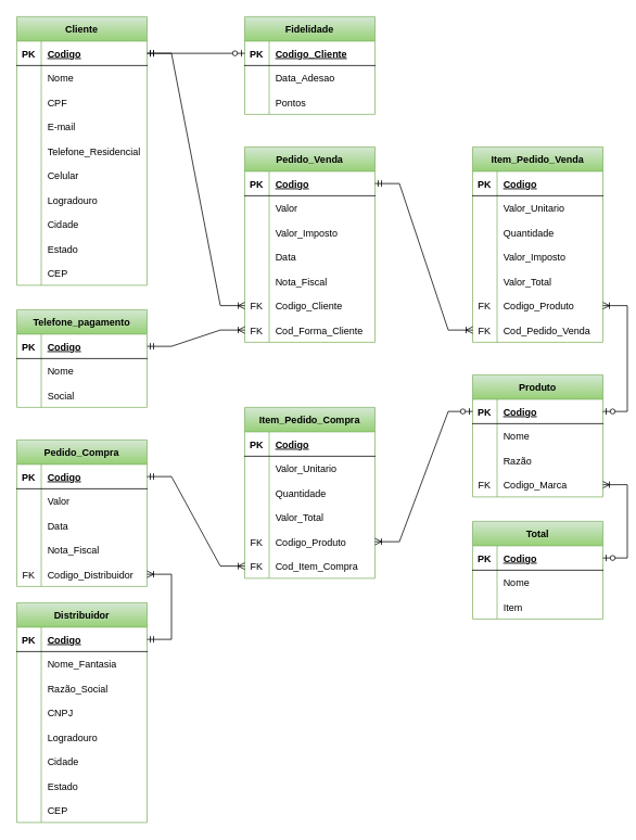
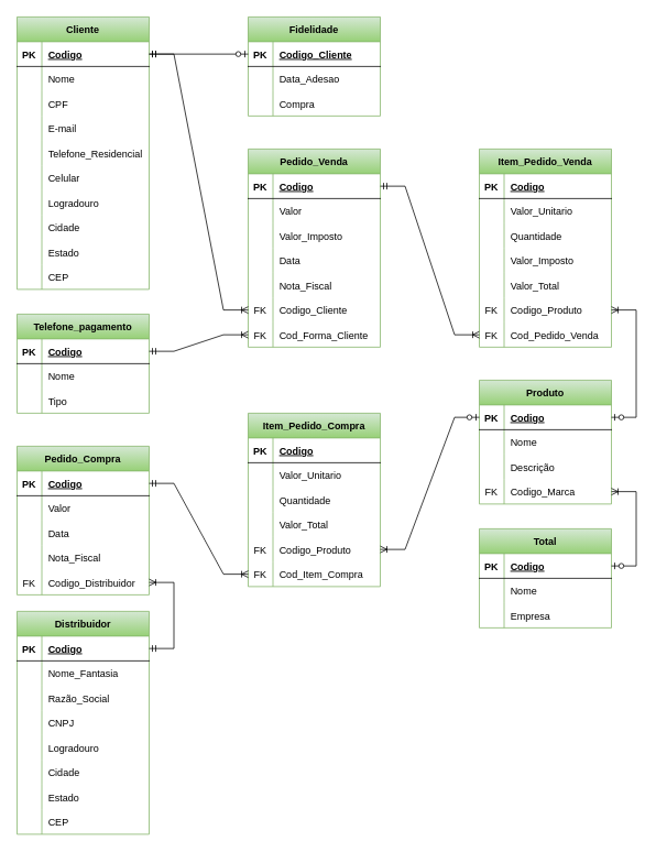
- <mxCell id="75" value="Pontos" style="shape=partialRectangle;connectable=0;fillColor=none;top=0;left=0;bottom=0;right=0;align=left;spacingLeft=6;overflow=hidden;" parent="73" vertex="1"><mxGeometry x="30" width="130" height="30" as="geometry"><mxRectangle width="130" height="30" as="alternateBounds" /></mxGeometry></mxCell>
+ <mxCell id="75" value="Compra" style="shape=partialRectangle;connectable=0;fillColor=none;top=0;left=0;bottom=0;right=0;align=left;spacingLeft=6;overflow=hidden;" parent="73" vertex="1"><mxGeometry x="30" width="130" height="30" as="geometry"><mxRectangle width="130" height="30" as="alternateBounds" /></mxGeometry></mxCell>
- <mxCell id="65" value="Social" style="shape=partialRectangle;connectable=0;fillColor=none;top=0;left=0;bottom=0;right=0;align=left;spacingLeft=6;overflow=hidden;" parent="63" vertex="1"><mxGeometry x="30" width="130" height="30" as="geometry"><mxRectangle width="130" height="30" as="alternateBounds" /></mxGeometry></mxCell>
+ <mxCell id="65" value="Tipo" style="shape=partialRectangle;connectable=0;fillColor=none;top=0;left=0;bottom=0;right=0;align=left;spacingLeft=6;overflow=hidden;" parent="63" vertex="1"><mxGeometry x="30" width="130" height="30" as="geometry"><mxRectangle width="130" height="30" as="alternateBounds" /></mxGeometry></mxCell>
- <mxCell id="11" value="Razão" style="shape=partialRectangle;connectable=0;fillColor=none;top=0;left=0;bottom=0;right=0;align=left;spacingLeft=6;overflow=hidden;" parent="9" vertex="1"><mxGeometry x="30" width="130" height="30" as="geometry"><mxRectangle width="130" height="30" as="alternateBounds" /></mxGeometry></mxCell>
+ <mxCell id="11" value="Descrição" style="shape=partialRectangle;connectable=0;fillColor=none;top=0;left=0;bottom=0;right=0;align=left;spacingLeft=6;overflow=hidden;" parent="9" vertex="1"><mxGeometry x="30" width="130" height="30" as="geometry"><mxRectangle width="130" height="30" as="alternateBounds" /></mxGeometry></mxCell>
- <mxCell id="24" value="Item" style="shape=partialRectangle;connectable=0;fillColor=none;top=0;left=0;bottom=0;right=0;align=left;spacingLeft=6;overflow=hidden;" parent="22" vertex="1"><mxGeometry x="30" width="130" height="30" as="geometry"><mxRectangle width="130" height="30" as="alternateBounds" /></mxGeometry></mxCell>
+ <mxCell id="24" value="Empresa" style="shape=partialRectangle;connectable=0;fillColor=none;top=0;left=0;bottom=0;right=0;align=left;spacingLeft=6;overflow=hidden;" parent="22" vertex="1"><mxGeometry x="30" width="130" height="30" as="geometry"><mxRectangle width="130" height="30" as="alternateBounds" /></mxGeometry></mxCell>
